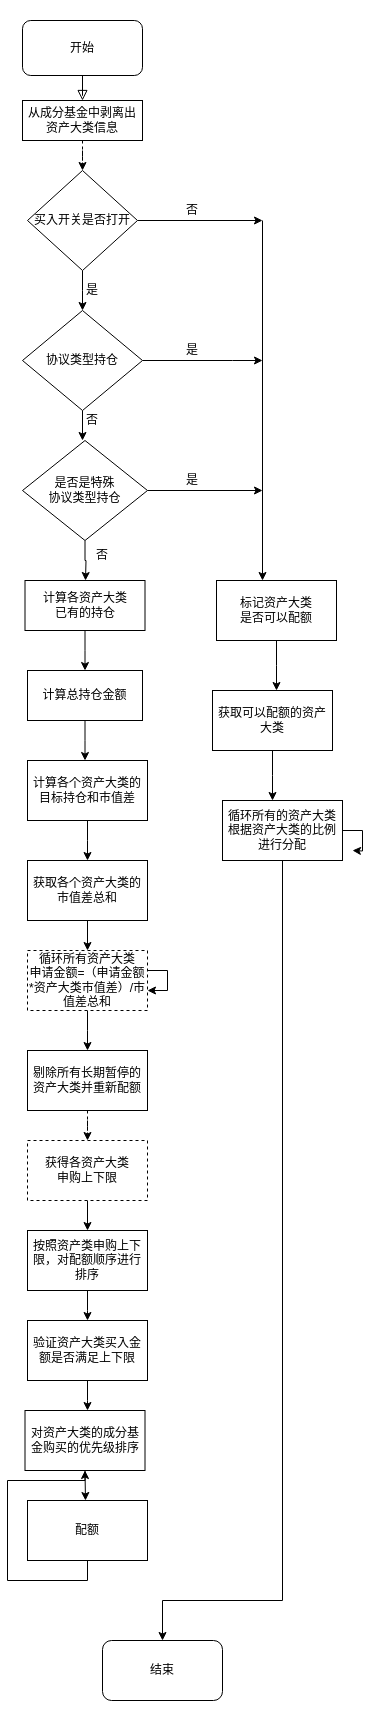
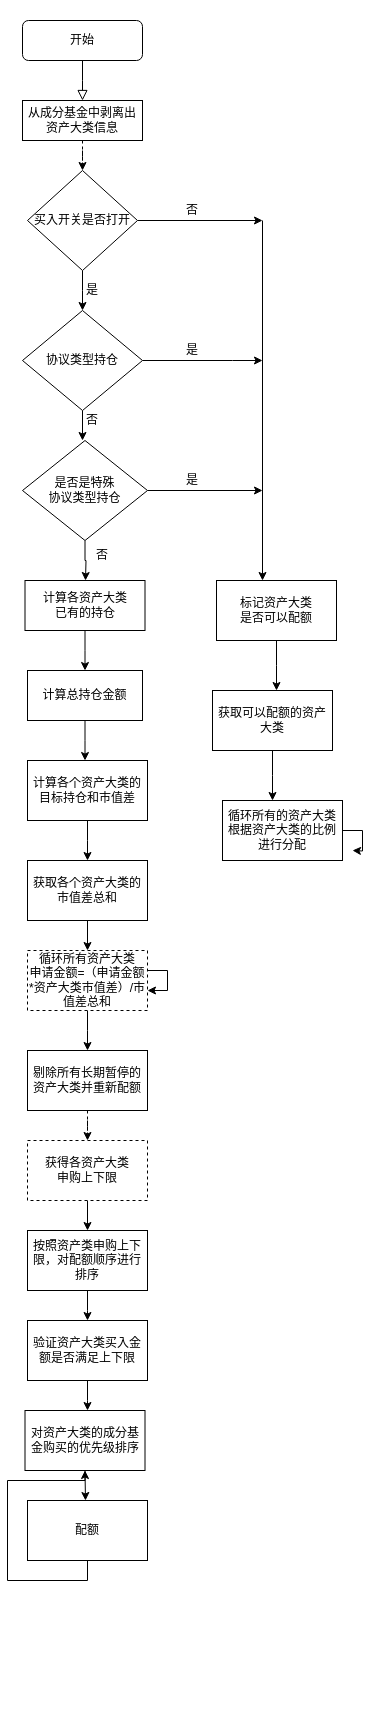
- <mxCell id="3" value="开始" style="rounded=1;whiteSpace=wrap;html=1;fontSize=12;glass=0;strokeWidth=1;shadow=0;" parent="1" vertex="1"><mxGeometry x="20" y="20" width="120" height="55" as="geometry" /></mxCell>
+ <mxCell id="3" value="开始" style="rounded=1;whiteSpace=wrap;html=1;fontSize=12;glass=0;strokeWidth=1;shadow=0;" parent="1" vertex="1"><mxGeometry x="20" y="20" width="120" height="40" as="geometry" /></mxCell>
- <mxCell id="50" style="edgeStyle=orthogonalEdgeStyle;rounded=0;orthogonalLoop=1;jettySize=auto;html=1;entryX=0.5;entryY=0;entryDx=0;entryDy=0;" edge="1" parent="1" source="51" target="52"><mxGeometry relative="1" as="geometry"><Array as="points"><mxPoint x="280" y="1600" /><mxPoint x="160" y="1600" /></Array></mxGeometry></mxCell>
- <mxCell id="52" value="结束" style="rounded=1;whiteSpace=wrap;html=1;" vertex="1" parent="1"><mxGeometry x="100" y="1640" width="120" height="60" as="geometry" /></mxCell>
